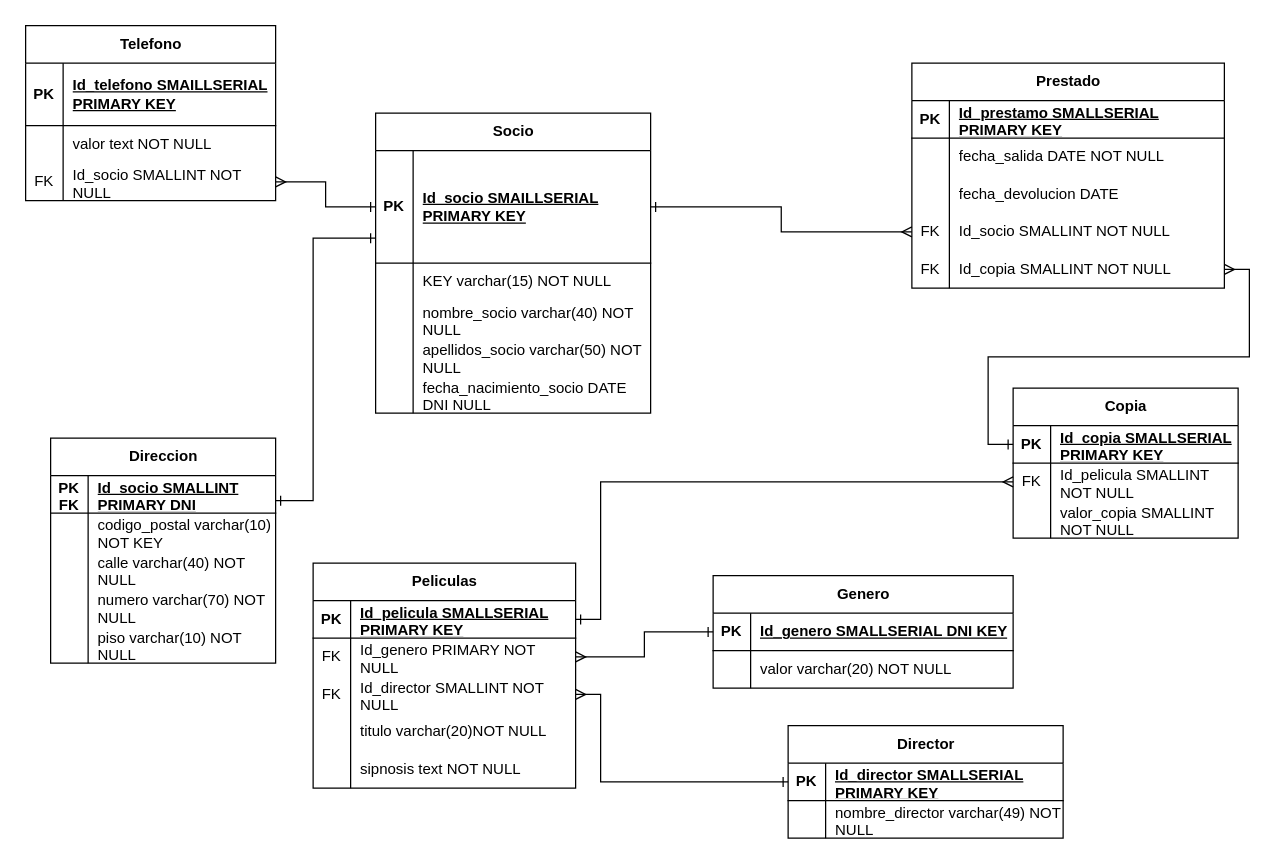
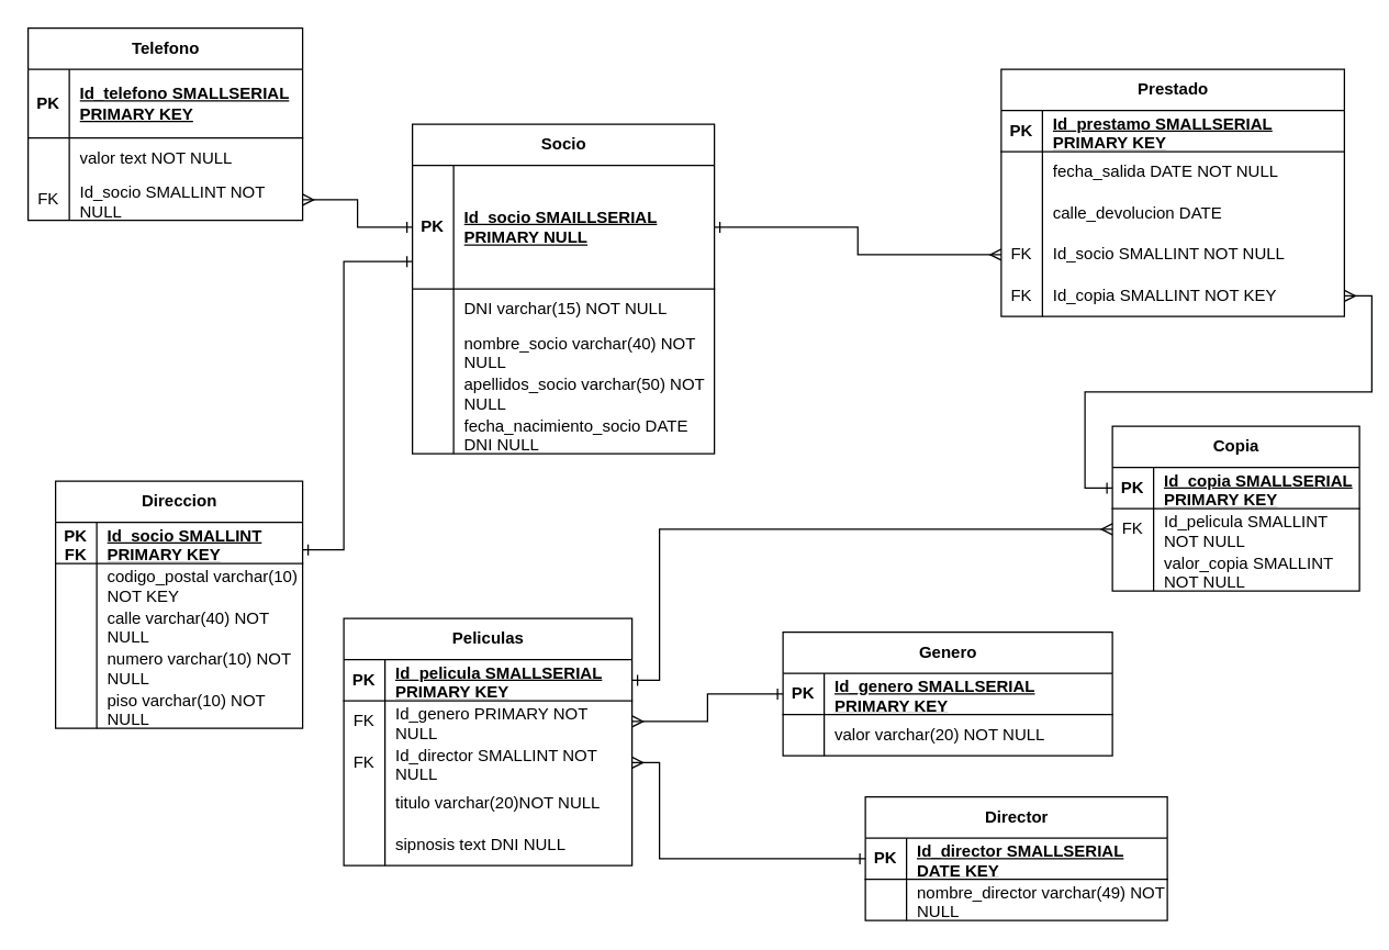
- <mxCell id="53" value="Id_telefono SMAILLSERIAL PRIMARY KEY" style="shape=partialRectangle;connectable=0;fillColor=none;top=0;left=0;bottom=0;right=0;align=left;spacingLeft=6;fontStyle=5;overflow=hidden;whiteSpace=wrap;html=1;" vertex="1" parent="51"><mxGeometry x="30" width="170" height="50" as="geometry"><mxRectangle width="170" height="50" as="alternateBounds" /></mxGeometry></mxCell>
+ <mxCell id="53" value="Id_telefono SMALLSERIAL PRIMARY KEY" style="shape=partialRectangle;connectable=0;fillColor=none;top=0;left=0;bottom=0;right=0;align=left;spacingLeft=6;fontStyle=5;overflow=hidden;whiteSpace=wrap;html=1;" vertex="1" parent="51"><mxGeometry x="30" width="170" height="50" as="geometry"><mxRectangle width="170" height="50" as="alternateBounds" /></mxGeometry></mxCell>
- <mxCell id="94" value="fecha_devolucion DATE&amp;nbsp;" style="shape=partialRectangle;connectable=0;fillColor=none;top=0;left=0;bottom=0;right=0;align=left;spacingLeft=6;overflow=hidden;whiteSpace=wrap;html=1;" vertex="1" parent="92"><mxGeometry x="30" width="220" height="30" as="geometry"><mxRectangle width="220" height="30" as="alternateBounds" /></mxGeometry></mxCell>
+ <mxCell id="94" value="calle_devolucion DATE&amp;nbsp;" style="shape=partialRectangle;connectable=0;fillColor=none;top=0;left=0;bottom=0;right=0;align=left;spacingLeft=6;overflow=hidden;whiteSpace=wrap;html=1;" vertex="1" parent="92"><mxGeometry x="30" width="220" height="30" as="geometry"><mxRectangle width="220" height="30" as="alternateBounds" /></mxGeometry></mxCell>
- <mxCell id="5" value="Id_socio SMAILLSERIAL PRIMARY KEY" style="shape=partialRectangle;connectable=0;fillColor=none;top=0;left=0;bottom=0;right=0;align=left;spacingLeft=6;fontStyle=5;overflow=hidden;whiteSpace=wrap;html=1;" vertex="1" parent="3"><mxGeometry x="30" width="190" height="90" as="geometry"><mxRectangle width="190" height="90" as="alternateBounds" /></mxGeometry></mxCell>
+ <mxCell id="5" value="Id_socio SMAILLSERIAL PRIMARY NULL" style="shape=partialRectangle;connectable=0;fillColor=none;top=0;left=0;bottom=0;right=0;align=left;spacingLeft=6;fontStyle=5;overflow=hidden;whiteSpace=wrap;html=1;" vertex="1" parent="3"><mxGeometry x="30" width="190" height="90" as="geometry"><mxRectangle width="190" height="90" as="alternateBounds" /></mxGeometry></mxCell>
- <mxCell id="100" value="Id_copia SMALLINT NOT NULL" style="shape=partialRectangle;connectable=0;fillColor=none;top=0;left=0;bottom=0;right=0;align=left;spacingLeft=6;overflow=hidden;whiteSpace=wrap;html=1;" vertex="1" parent="98"><mxGeometry x="30" width="220" height="30" as="geometry"><mxRectangle width="220" height="30" as="alternateBounds" /></mxGeometry></mxCell>
+ <mxCell id="100" value="Id_copia SMALLINT NOT KEY" style="shape=partialRectangle;connectable=0;fillColor=none;top=0;left=0;bottom=0;right=0;align=left;spacingLeft=6;overflow=hidden;whiteSpace=wrap;html=1;" vertex="1" parent="98"><mxGeometry x="30" width="220" height="30" as="geometry"><mxRectangle width="220" height="30" as="alternateBounds" /></mxGeometry></mxCell>
- <mxCell id="8" value="KEY varchar(15) NOT NULL" style="shape=partialRectangle;connectable=0;fillColor=none;top=0;left=0;bottom=0;right=0;align=left;spacingLeft=6;overflow=hidden;whiteSpace=wrap;html=1;" vertex="1" parent="6"><mxGeometry x="30" width="190" height="30" as="geometry"><mxRectangle width="190" height="30" as="alternateBounds" /></mxGeometry></mxCell>
+ <mxCell id="8" value="DNI varchar(15) NOT NULL" style="shape=partialRectangle;connectable=0;fillColor=none;top=0;left=0;bottom=0;right=0;align=left;spacingLeft=6;overflow=hidden;whiteSpace=wrap;html=1;" vertex="1" parent="6"><mxGeometry x="30" width="190" height="30" as="geometry"><mxRectangle width="190" height="30" as="alternateBounds" /></mxGeometry></mxCell>
- <mxCell id="37" value="Id_socio SMALLINT PRIMARY DNI" style="shape=partialRectangle;connectable=0;fillColor=none;top=0;left=0;bottom=0;right=0;align=left;spacingLeft=6;fontStyle=5;overflow=hidden;whiteSpace=wrap;html=1;" vertex="1" parent="35"><mxGeometry x="30" width="150" height="30" as="geometry"><mxRectangle width="150" height="30" as="alternateBounds" /></mxGeometry></mxCell>
+ <mxCell id="37" value="Id_socio SMALLINT PRIMARY KEY" style="shape=partialRectangle;connectable=0;fillColor=none;top=0;left=0;bottom=0;right=0;align=left;spacingLeft=6;fontStyle=5;overflow=hidden;whiteSpace=wrap;html=1;" vertex="1" parent="35"><mxGeometry x="30" width="150" height="30" as="geometry"><mxRectangle width="150" height="30" as="alternateBounds" /></mxGeometry></mxCell>
- <mxCell id="46" value="numero varchar(70) NOT NULL" style="shape=partialRectangle;connectable=0;fillColor=none;top=0;left=0;bottom=0;right=0;align=left;spacingLeft=6;overflow=hidden;whiteSpace=wrap;html=1;" vertex="1" parent="44"><mxGeometry x="30" width="150" height="30" as="geometry"><mxRectangle width="150" height="30" as="alternateBounds" /></mxGeometry></mxCell>
+ <mxCell id="46" value="numero varchar(10) NOT NULL" style="shape=partialRectangle;connectable=0;fillColor=none;top=0;left=0;bottom=0;right=0;align=left;spacingLeft=6;overflow=hidden;whiteSpace=wrap;html=1;" vertex="1" parent="44"><mxGeometry x="30" width="150" height="30" as="geometry"><mxRectangle width="150" height="30" as="alternateBounds" /></mxGeometry></mxCell>
- <mxCell id="71" value="Id_genero SMALLSERIAL DNI KEY" style="shape=partialRectangle;connectable=0;fillColor=none;top=0;left=0;bottom=0;right=0;align=left;spacingLeft=6;fontStyle=5;overflow=hidden;whiteSpace=wrap;html=1;" vertex="1" parent="69"><mxGeometry x="30" width="210" height="30" as="geometry"><mxRectangle width="210" height="30" as="alternateBounds" /></mxGeometry></mxCell>
+ <mxCell id="71" value="Id_genero SMALLSERIAL PRIMARY KEY" style="shape=partialRectangle;connectable=0;fillColor=none;top=0;left=0;bottom=0;right=0;align=left;spacingLeft=6;fontStyle=5;overflow=hidden;whiteSpace=wrap;html=1;" vertex="1" parent="69"><mxGeometry x="30" width="210" height="30" as="geometry"><mxRectangle width="210" height="30" as="alternateBounds" /></mxGeometry></mxCell>
- <mxCell id="33" value="sipnosis text NOT NULL" style="shape=partialRectangle;connectable=0;fillColor=none;top=0;left=0;bottom=0;right=0;align=left;spacingLeft=6;overflow=hidden;whiteSpace=wrap;html=1;" vertex="1" parent="31"><mxGeometry x="30" width="180" height="30" as="geometry"><mxRectangle width="180" height="30" as="alternateBounds" /></mxGeometry></mxCell>
+ <mxCell id="33" value="sipnosis text DNI NULL" style="shape=partialRectangle;connectable=0;fillColor=none;top=0;left=0;bottom=0;right=0;align=left;spacingLeft=6;overflow=hidden;whiteSpace=wrap;html=1;" vertex="1" parent="31"><mxGeometry x="30" width="180" height="30" as="geometry"><mxRectangle width="180" height="30" as="alternateBounds" /></mxGeometry></mxCell>
- <mxCell id="64" value="Id_director SMALLSERIAL PRIMARY KEY" style="shape=partialRectangle;connectable=0;fillColor=none;top=0;left=0;bottom=0;right=0;align=left;spacingLeft=6;fontStyle=5;overflow=hidden;whiteSpace=wrap;html=1;" vertex="1" parent="62"><mxGeometry x="30" width="190" height="30" as="geometry"><mxRectangle width="190" height="30" as="alternateBounds" /></mxGeometry></mxCell>
+ <mxCell id="64" value="Id_director SMALLSERIAL DATE KEY" style="shape=partialRectangle;connectable=0;fillColor=none;top=0;left=0;bottom=0;right=0;align=left;spacingLeft=6;fontStyle=5;overflow=hidden;whiteSpace=wrap;html=1;" vertex="1" parent="62"><mxGeometry x="30" width="190" height="30" as="geometry"><mxRectangle width="190" height="30" as="alternateBounds" /></mxGeometry></mxCell>
